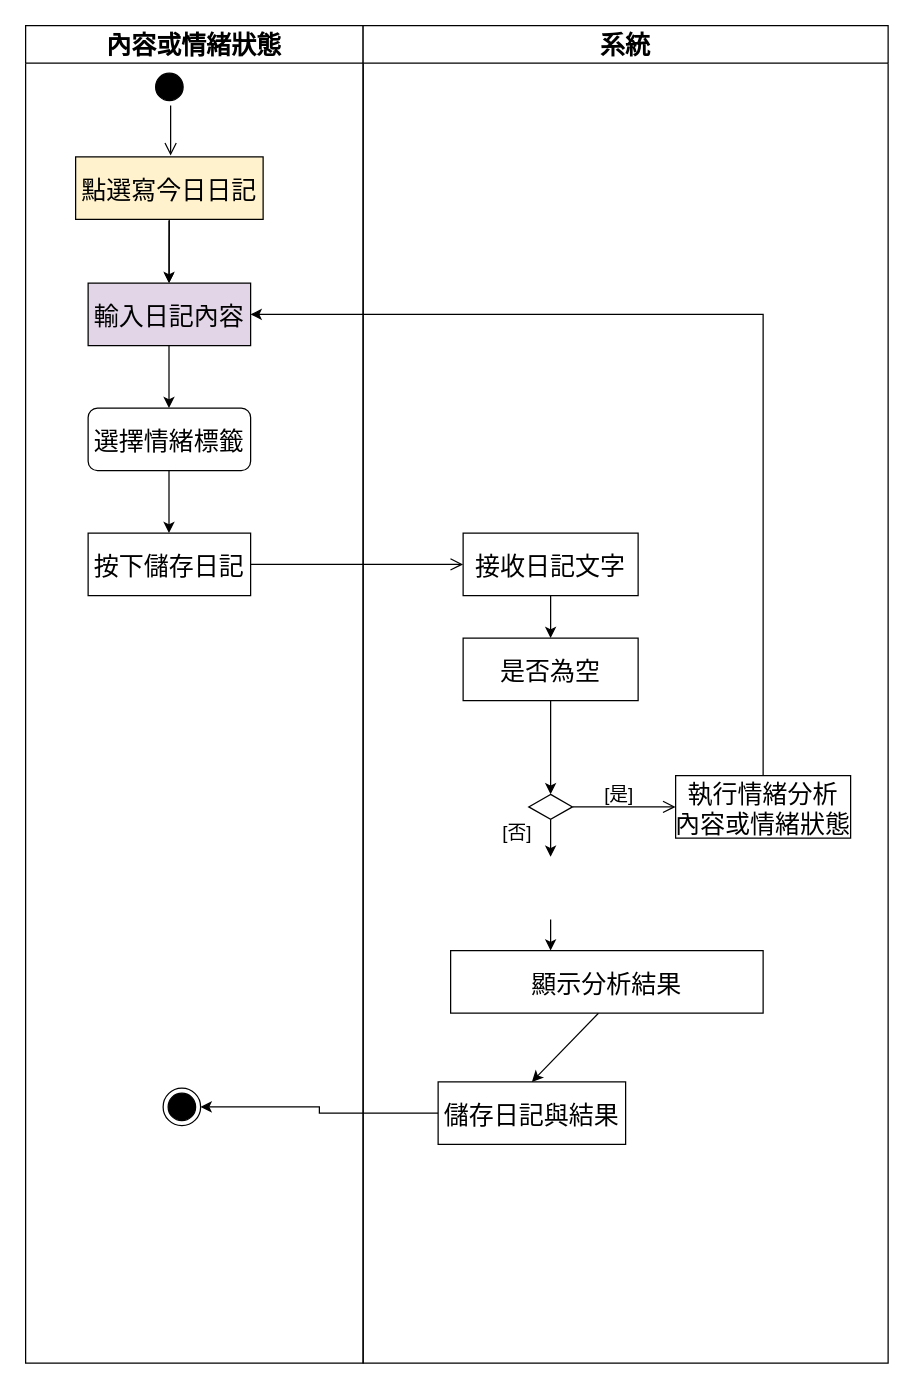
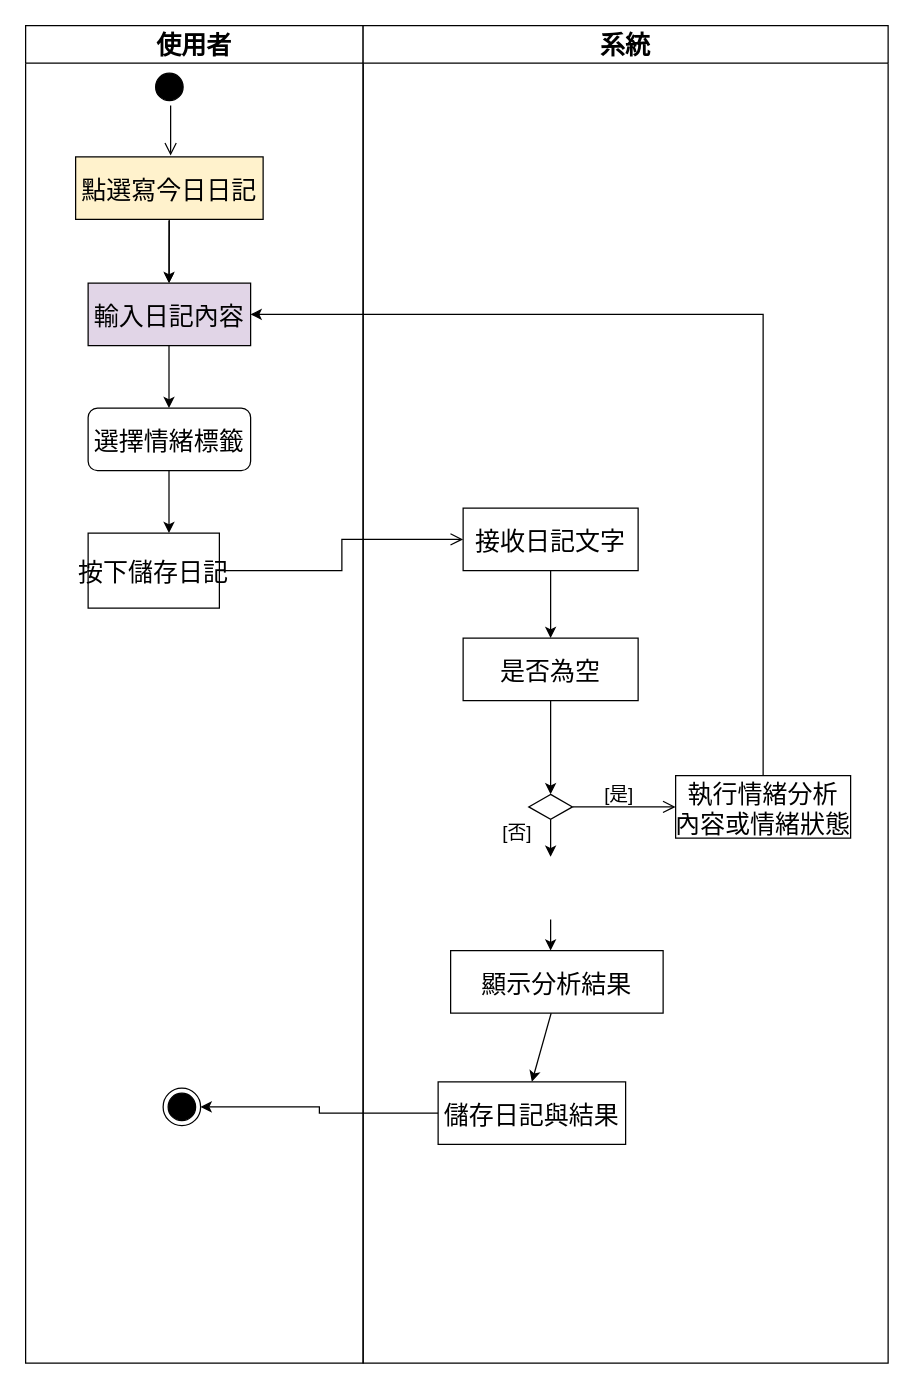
- <mxCell id="8" value="內容或情緒狀態" style="swimlane;whiteSpace=wrap;startSize=30;fontSize=20;" parent="1" vertex="1"><mxGeometry x="20" y="20" width="270" height="1070" as="geometry" /></mxCell>
+ <mxCell id="8" value="使用者" style="swimlane;whiteSpace=wrap;startSize=30;fontSize=20;" parent="1" vertex="1"><mxGeometry x="20" y="20" width="270" height="1070" as="geometry" /></mxCell>
- <mxCell id="14" value="按下儲存日記" style="fontSize=20;" vertex="1" parent="8"><mxGeometry x="50" y="406" width="130" height="50" as="geometry" /></mxCell>
+ <mxCell id="14" value="按下儲存日記" style="fontSize=20;" vertex="1" parent="8"><mxGeometry x="50" y="406" width="105" height="60" as="geometry" /></mxCell>
- <mxCell id="17" value="接收日記文字" style="fontSize=20;" parent="16" vertex="1"><mxGeometry x="80" y="406" width="140" height="50" as="geometry" /></mxCell>
+ <mxCell id="17" value="接收日記文字" style="fontSize=20;" parent="16" vertex="1"><mxGeometry x="80" y="386" width="140" height="50" as="geometry" /></mxCell>
- <mxCell id="25" value="顯示分析結果" style="fontSize=20;" vertex="1" parent="16"><mxGeometry x="70" y="740" width="250" height="50" as="geometry" /></mxCell>
+ <mxCell id="25" value="顯示分析結果" style="fontSize=20;" vertex="1" parent="16"><mxGeometry x="70" y="740" width="170" height="50" as="geometry" /></mxCell>
